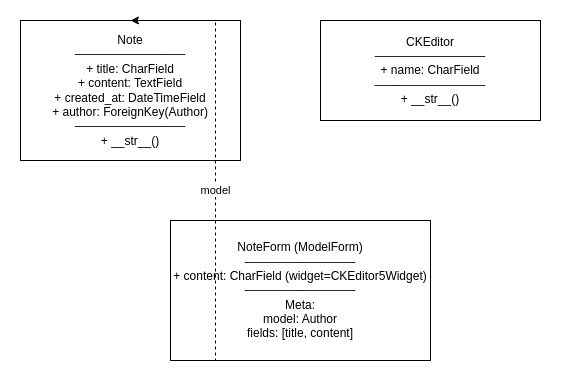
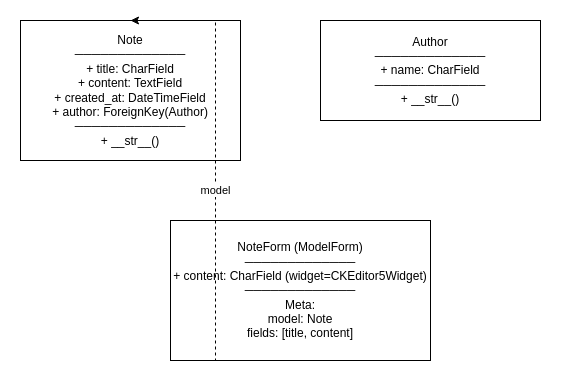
- <mxCell id="3" value="CKEditor&#10;─────────────&#10;+ name: CharField&#10;─────────────&#10;+ __str__()" style="shape=rectangle;whiteSpace=wrap;html=1;fontSize=12;" vertex="1" parent="1"><mxGeometry x="320" y="20" width="220" height="100" as="geometry" /></mxCell>
+ <mxCell id="3" value="Author&#10;─────────────&#10;+ name: CharField&#10;─────────────&#10;+ __str__()" style="shape=rectangle;whiteSpace=wrap;html=1;fontSize=12;" vertex="1" parent="1"><mxGeometry x="320" y="20" width="220" height="100" as="geometry" /></mxCell>
- <mxCell id="4" value="NoteForm (ModelForm)&#10;─────────────&#10;+ content: CharField (widget=CKEditor5Widget)&#10;─────────────&#10;Meta:&#10;  model: Author&#10;  fields: [title, content]" style="shape=rectangle;whiteSpace=wrap;html=1;fontSize=12;fontStyle=italic;" vertex="1" parent="1"><mxGeometry x="170" y="220" width="260" height="140" as="geometry" /></mxCell>
+ <mxCell id="4" value="NoteForm (ModelForm)&#10;─────────────&#10;+ content: CharField (widget=CKEditor5Widget)&#10;─────────────&#10;Meta:&#10;  model: Note&#10;  fields: [title, content]" style="shape=rectangle;whiteSpace=wrap;html=1;fontSize=12;fontStyle=italic;" vertex="1" parent="1"><mxGeometry x="170" y="220" width="260" height="140" as="geometry" /></mxCell>
